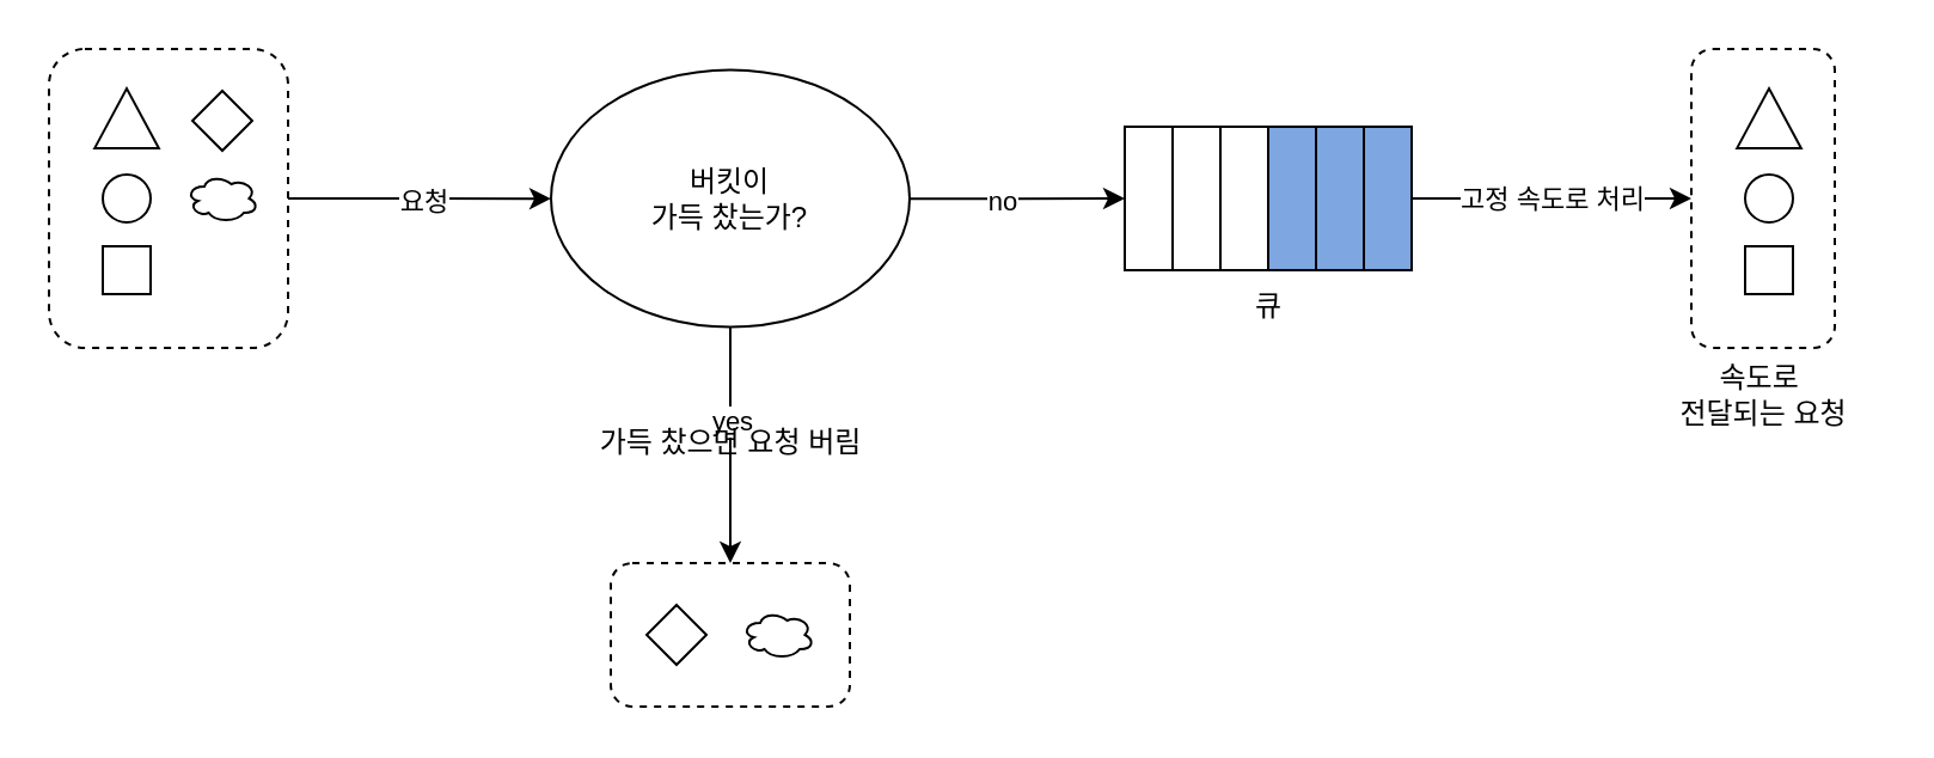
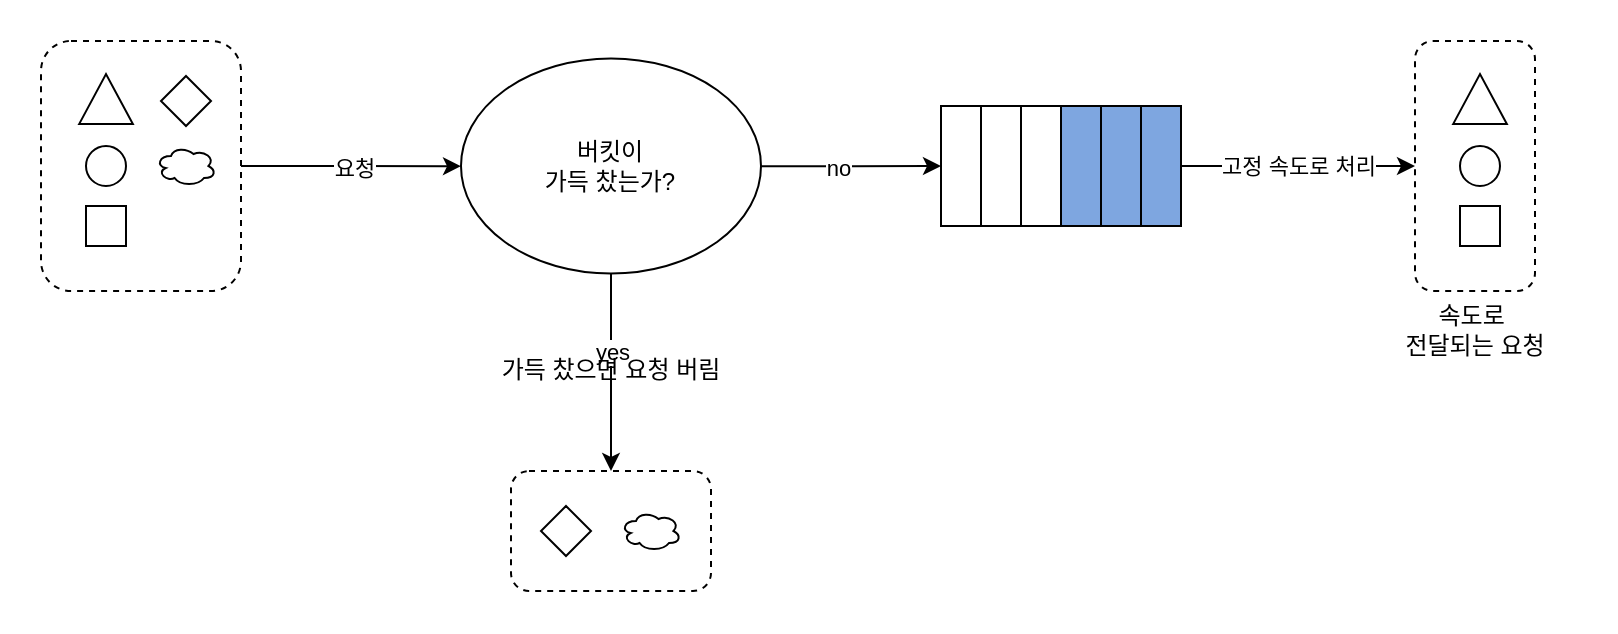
- <mxCell id="32" value="큐" style="text;html=1;align=center;verticalAlign=middle;resizable=0;points=[];autosize=1;strokeColor=none;fillColor=none;" vertex="1" parent="1"><mxGeometry x="510" y="112.5" width="40" height="30" as="geometry" /></mxCell>
